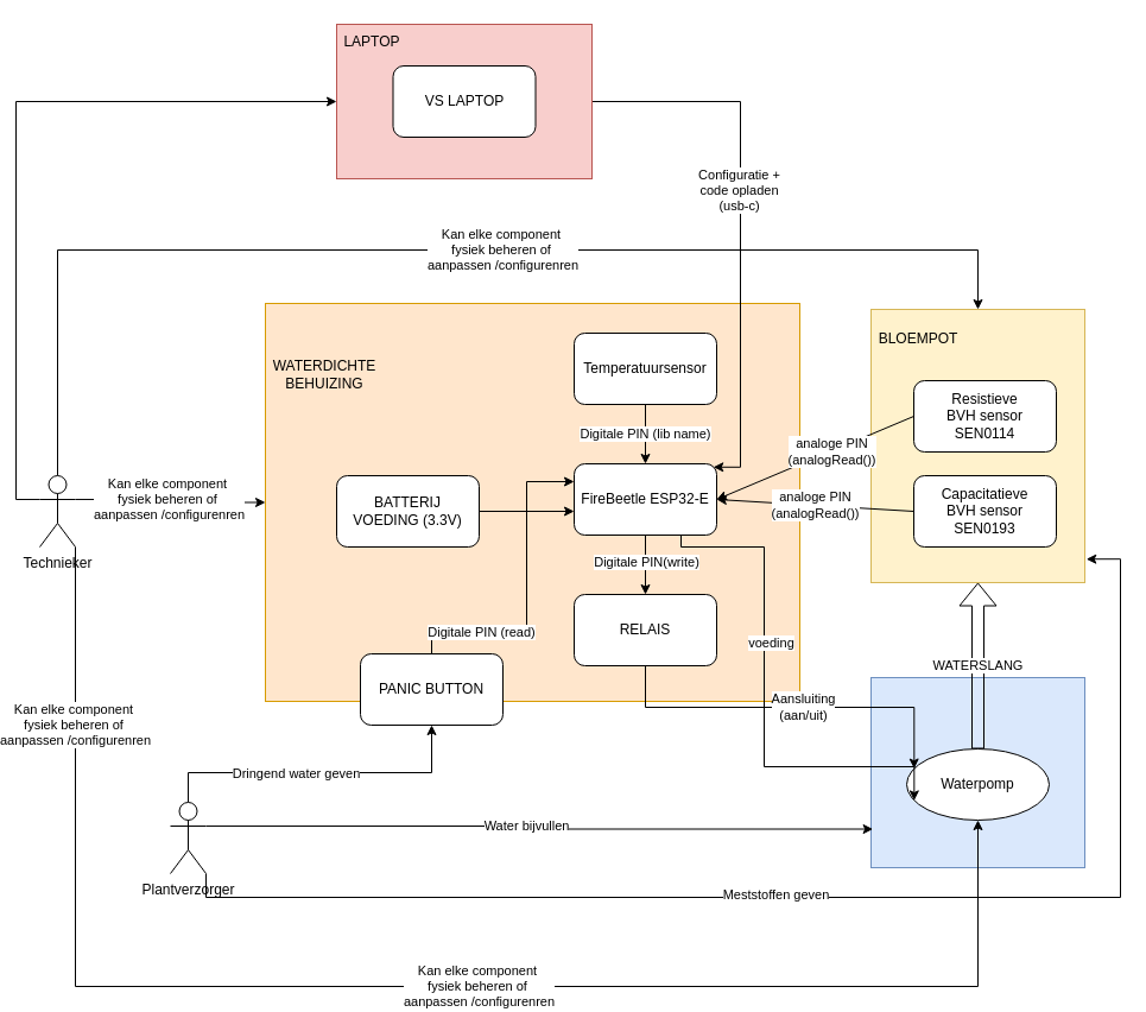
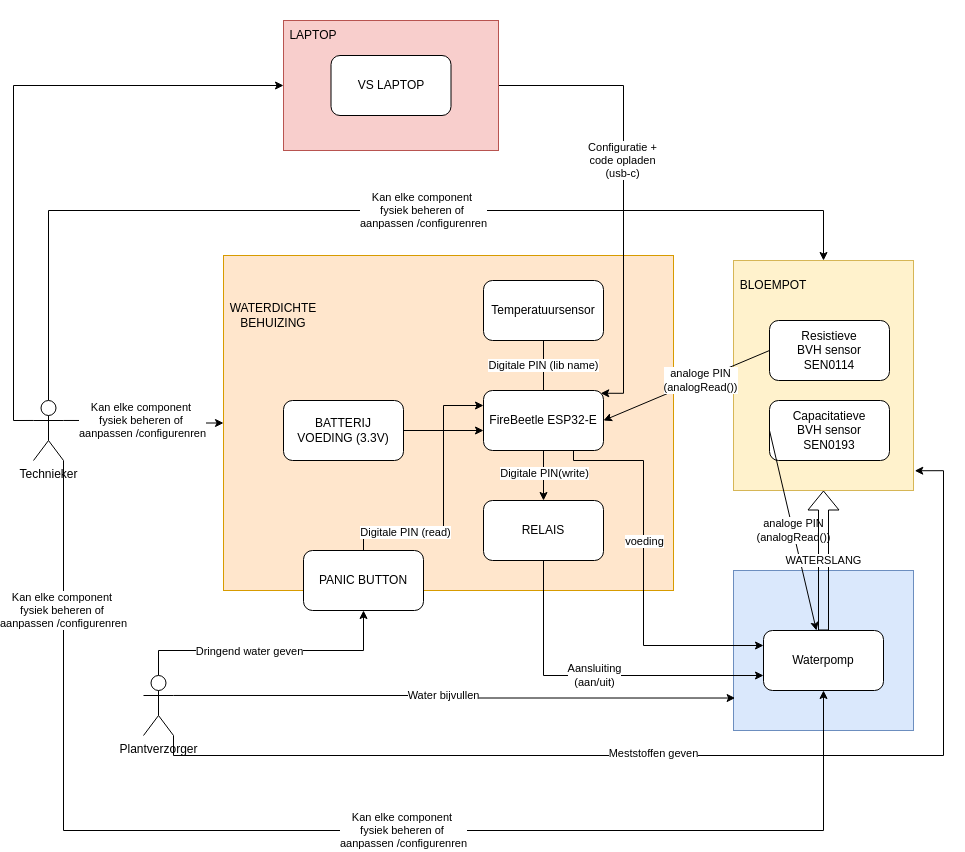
- <mxCell id="16" value="Digitale PIN (lib name)" style="endArrow=classic;html=1;rounded=0;exitX=0.5;exitY=1;exitDx=0;exitDy=0;entryX=0.5;entryY=0;entryDx=0;entryDy=0;" edge="1" parent="1" source="10" target="9"><mxGeometry width="50" height="50" relative="1" as="geometry"><mxPoint x="400" y="430" as="sourcePoint" /><mxPoint x="480" y="430" as="targetPoint" /></mxGeometry></mxCell>
+ <mxCell id="16" value="Digitale PIN (lib name)" style="endArrow=none;html=1;rounded=0;exitX=0.5;exitY=1;exitDx=0;exitDy=0;entryX=0.5;entryY=0;entryDx=0;entryDy=0;" edge="1" parent="1" source="10" target="9"><mxGeometry width="50" height="50" relative="1" as="geometry"><mxPoint x="400" y="430" as="sourcePoint" /><mxPoint x="480" y="430" as="targetPoint" /></mxGeometry></mxCell>
- <mxCell id="17" value="analoge PIN&lt;div&gt;(analogRead())&lt;/div&gt;" style="endArrow=classic;html=1;rounded=0;exitX=0;exitY=0.5;exitDx=0;exitDy=0;entryX=1;entryY=0.5;entryDx=0;entryDy=0;" edge="1" parent="1" source="14" target="9"><mxGeometry width="50" height="50" relative="1" as="geometry"><mxPoint x="410" y="440" as="sourcePoint" /><mxPoint x="700" y="460" as="targetPoint" /></mxGeometry></mxCell>
+ <mxCell id="17" value="analoge PIN&lt;div&gt;(analogRead())&lt;/div&gt;" style="endArrow=classic;html=1;rounded=0;exitX=0;exitY=0.5;exitDx=0;exitDy=0;" edge="1" parent="1" source="14" target="21"><mxGeometry width="50" height="50" relative="1" as="geometry"><mxPoint x="410" y="440" as="sourcePoint" /><mxPoint x="700" y="460" as="targetPoint" /></mxGeometry></mxCell>
- <mxCell id="21" value="Waterpomp" style="ellipse;whiteSpace=wrap;html=1;" vertex="1" parent="1"><mxGeometry x="750" y="630" width="120" height="60" as="geometry" /></mxCell>
+ <mxCell id="21" value="Waterpomp" style="rounded=1;whiteSpace=wrap;html=1;" vertex="1" parent="1"><mxGeometry x="750" y="630" width="120" height="60" as="geometry" /></mxCell>
